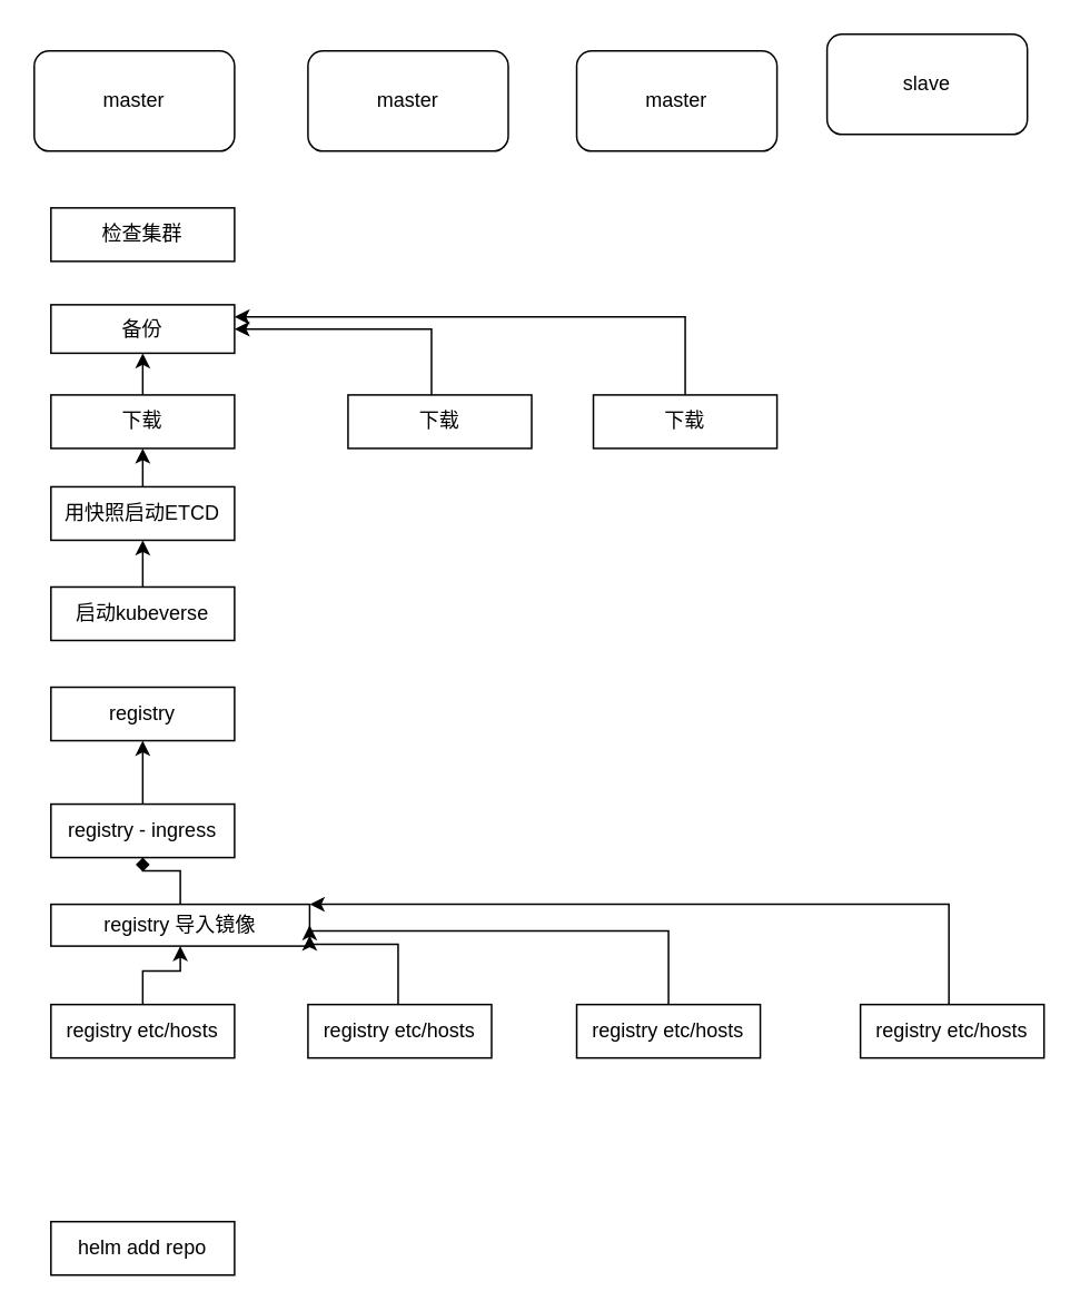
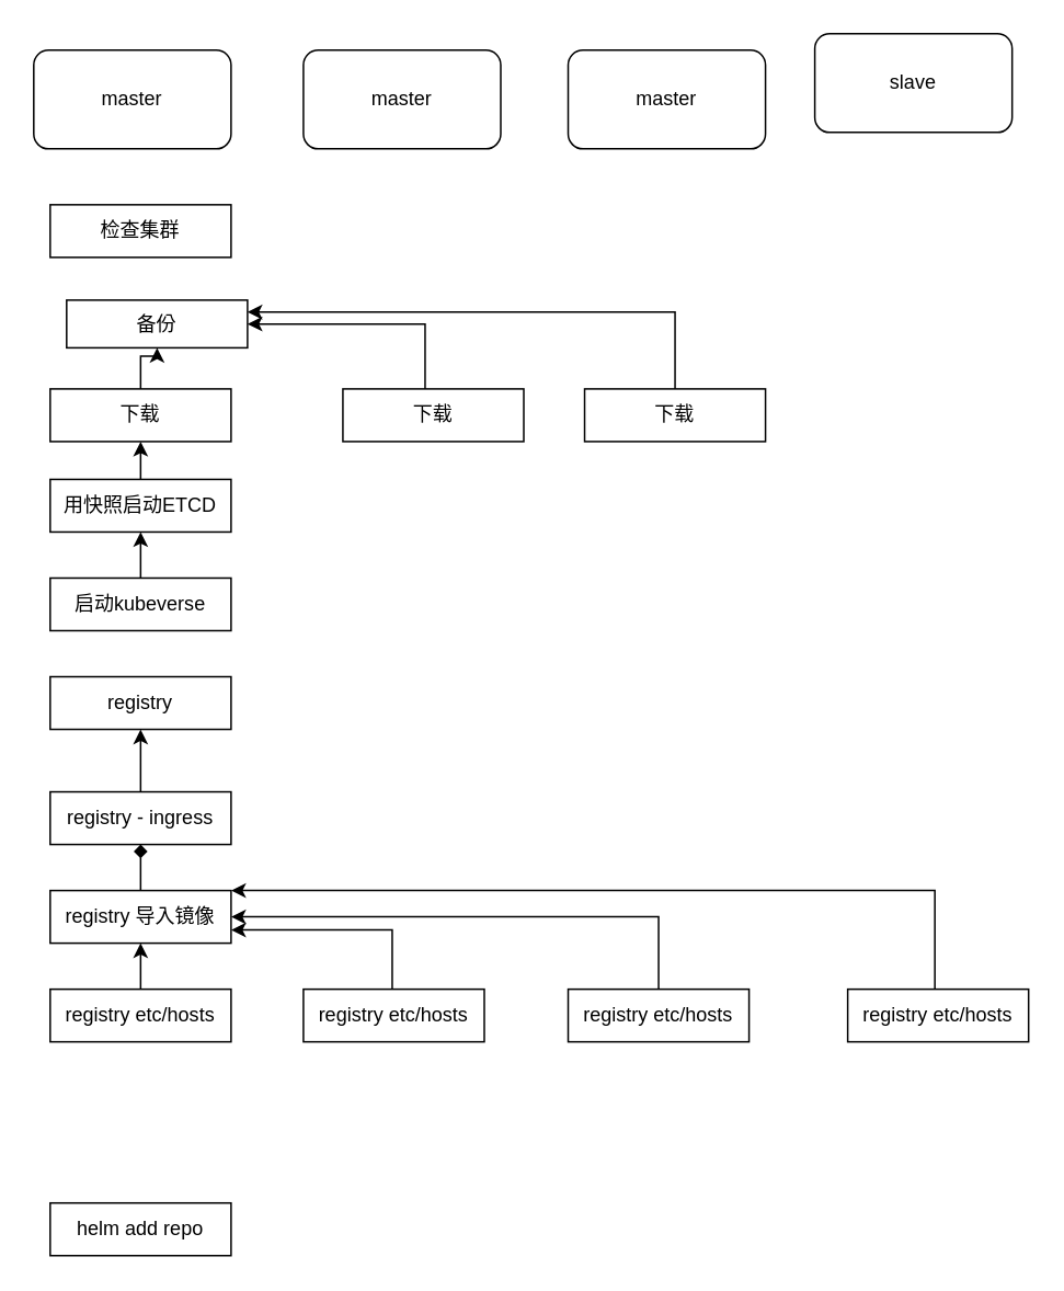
- <mxCell id="7" value="备份" style="rounded=0;whiteSpace=wrap;html=1;" vertex="1" parent="1"><mxGeometry x="30" y="182" width="110" height="29" as="geometry" /></mxCell>
+ <mxCell id="7" value="备份" style="rounded=0;whiteSpace=wrap;html=1;" vertex="1" parent="1"><mxGeometry x="40" y="182" width="110" height="29" as="geometry" /></mxCell>
- <mxCell id="25" value="registry 导入镜像" style="rounded=0;whiteSpace=wrap;html=1;" vertex="1" parent="1"><mxGeometry x="30" y="541" width="155" height="25" as="geometry" /></mxCell>
+ <mxCell id="25" value="registry 导入镜像" style="rounded=0;whiteSpace=wrap;html=1;" vertex="1" parent="1"><mxGeometry x="30" y="541" width="110" height="32" as="geometry" /></mxCell>
